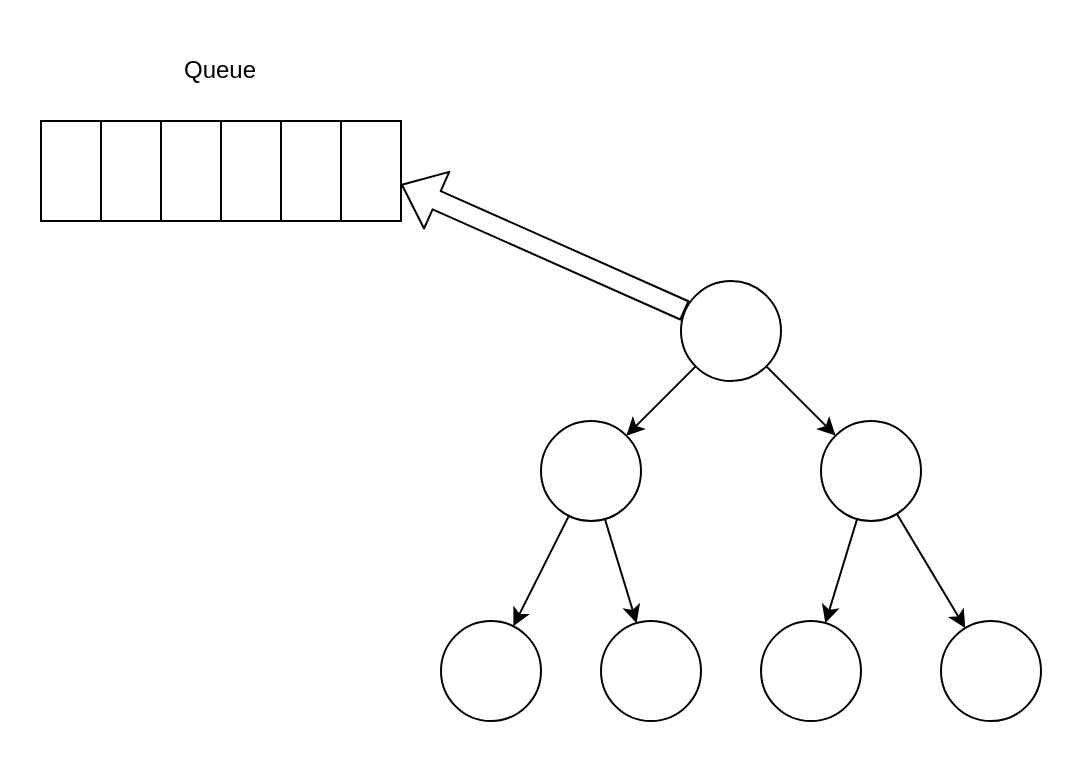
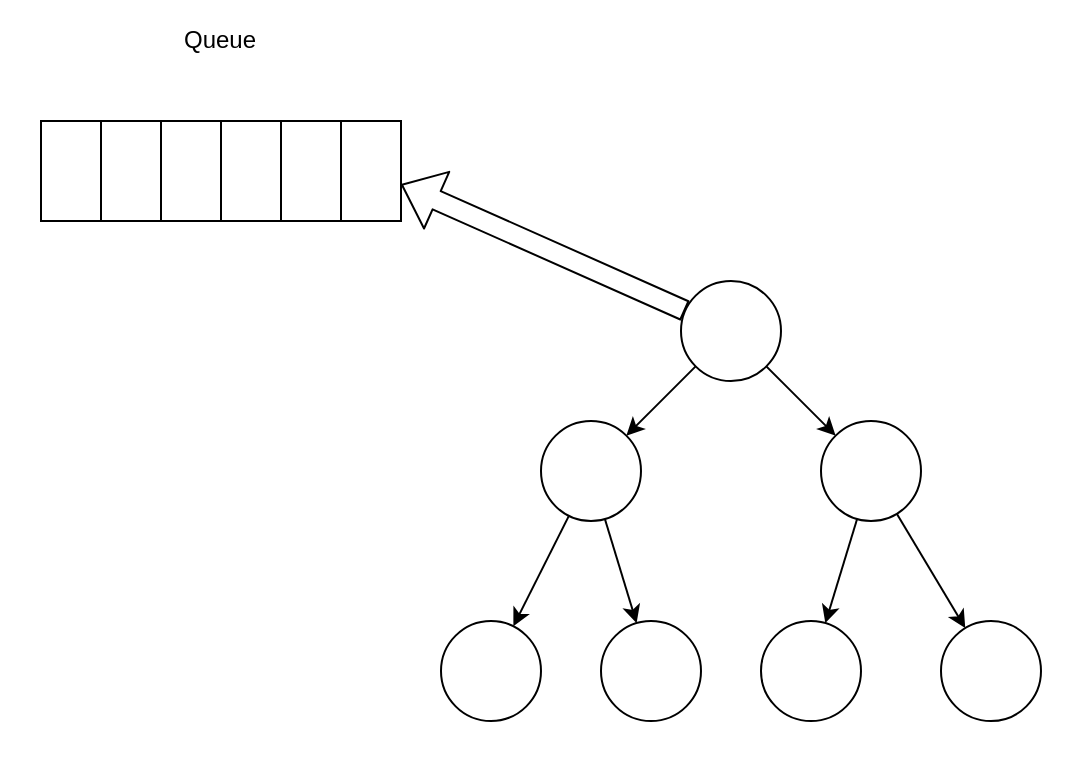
- <mxCell id="5" value="Queue" style="text;html=1;strokeColor=none;fillColor=none;align=center;verticalAlign=middle;whiteSpace=wrap;rounded=0;" vertex="1" parent="1"><mxGeometry x="80" y="20" width="60" height="30" as="geometry" /></mxCell>
+ <mxCell id="5" value="Queue" style="text;html=1;strokeColor=none;fillColor=none;align=center;verticalAlign=middle;whiteSpace=wrap;rounded=0;" vertex="1" parent="1"><mxGeometry x="80" y="5" width="60" height="30" as="geometry" /></mxCell>
